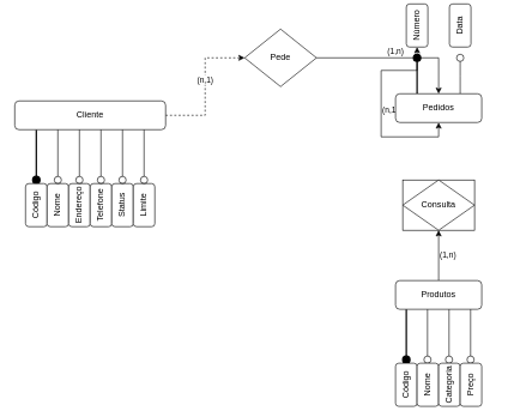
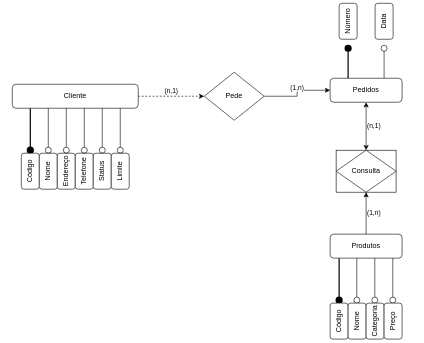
- <mxCell id="13" value="Pede" style="rhombus;whiteSpace=wrap;html=1;" vertex="1" parent="1"><mxGeometry x="340" y="40" width="100" height="80" as="geometry" /></mxCell>
+ <mxCell id="13" value="Pede" style="rhombus;whiteSpace=wrap;html=1;" vertex="1" parent="1"><mxGeometry x="340" y="120" width="100" height="80" as="geometry" /></mxCell>
- <mxCell id="3" value="(n,1)" style="edgeStyle=orthogonalEdgeStyle;rounded=0;orthogonalLoop=1;jettySize=auto;html=1;exitX=0.5;exitY=1;exitDx=0;exitDy=0;startArrow=classic;startFill=1;labelPosition=right;verticalLabelPosition=middle;align=left;verticalAlign=middle;horizontal=1;" edge="1" parent="1" source="6" target="34"><mxGeometry relative="1" as="geometry" /></mxCell>
+ <mxCell id="3" value="(n,1)" style="edgeStyle=orthogonalEdgeStyle;rounded=0;orthogonalLoop=1;jettySize=auto;html=1;exitX=0.5;exitY=1;exitDx=0;exitDy=0;entryX=0.5;entryY=0;entryDx=0;entryDy=0;startArrow=classic;startFill=1;labelPosition=right;verticalLabelPosition=middle;align=left;verticalAlign=middle;horizontal=1;" edge="1" parent="1" source="6" target="25"><mxGeometry relative="1" as="geometry" /></mxCell>
